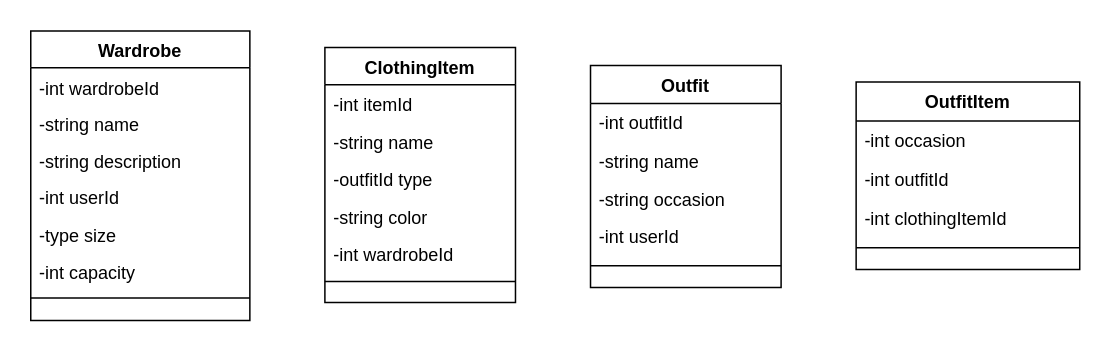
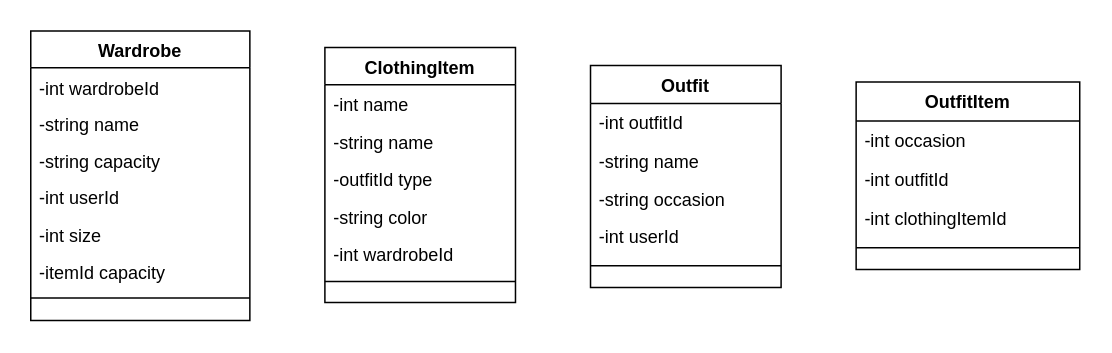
- <mxCell id="11" value="-int itemId" style="text;strokeColor=none;fillColor=none;align=left;verticalAlign=top;spacingLeft=4;spacingRight=4;overflow=hidden;rotatable=0;points=[[0,0.5],[1,0.5]];portConstraint=eastwest;" vertex="1" parent="10"><mxGeometry y="25" width="127" height="25" as="geometry" /></mxCell>
+ <mxCell id="11" value="-int name" style="text;strokeColor=none;fillColor=none;align=left;verticalAlign=top;spacingLeft=4;spacingRight=4;overflow=hidden;rotatable=0;points=[[0,0.5],[1,0.5]];portConstraint=eastwest;" vertex="1" parent="10"><mxGeometry y="25" width="127" height="25" as="geometry" /></mxCell>
- <mxCell id="5" value="-string description" style="text;strokeColor=none;fillColor=none;align=left;verticalAlign=top;spacingLeft=4;spacingRight=4;overflow=hidden;rotatable=0;points=[[0,0.5],[1,0.5]];portConstraint=eastwest;" vertex="1" parent="2"><mxGeometry y="74" width="146" height="25" as="geometry" /></mxCell>
+ <mxCell id="5" value="-string capacity" style="text;strokeColor=none;fillColor=none;align=left;verticalAlign=top;spacingLeft=4;spacingRight=4;overflow=hidden;rotatable=0;points=[[0,0.5],[1,0.5]];portConstraint=eastwest;" vertex="1" parent="2"><mxGeometry y="74" width="146" height="25" as="geometry" /></mxCell>
- <mxCell id="7" value="-type size" style="text;strokeColor=none;fillColor=none;align=left;verticalAlign=top;spacingLeft=4;spacingRight=4;overflow=hidden;rotatable=0;points=[[0,0.5],[1,0.5]];portConstraint=eastwest;" vertex="1" parent="2"><mxGeometry y="123" width="146" height="25" as="geometry" /></mxCell>
+ <mxCell id="7" value="-int size" style="text;strokeColor=none;fillColor=none;align=left;verticalAlign=top;spacingLeft=4;spacingRight=4;overflow=hidden;rotatable=0;points=[[0,0.5],[1,0.5]];portConstraint=eastwest;" vertex="1" parent="2"><mxGeometry y="123" width="146" height="25" as="geometry" /></mxCell>
- <mxCell id="8" value="-int capacity" style="text;strokeColor=none;fillColor=none;align=left;verticalAlign=top;spacingLeft=4;spacingRight=4;overflow=hidden;rotatable=0;points=[[0,0.5],[1,0.5]];portConstraint=eastwest;" vertex="1" parent="2"><mxGeometry y="148" width="146" height="25" as="geometry" /></mxCell>
+ <mxCell id="8" value="-itemId capacity" style="text;strokeColor=none;fillColor=none;align=left;verticalAlign=top;spacingLeft=4;spacingRight=4;overflow=hidden;rotatable=0;points=[[0,0.5],[1,0.5]];portConstraint=eastwest;" vertex="1" parent="2"><mxGeometry y="148" width="146" height="25" as="geometry" /></mxCell>
